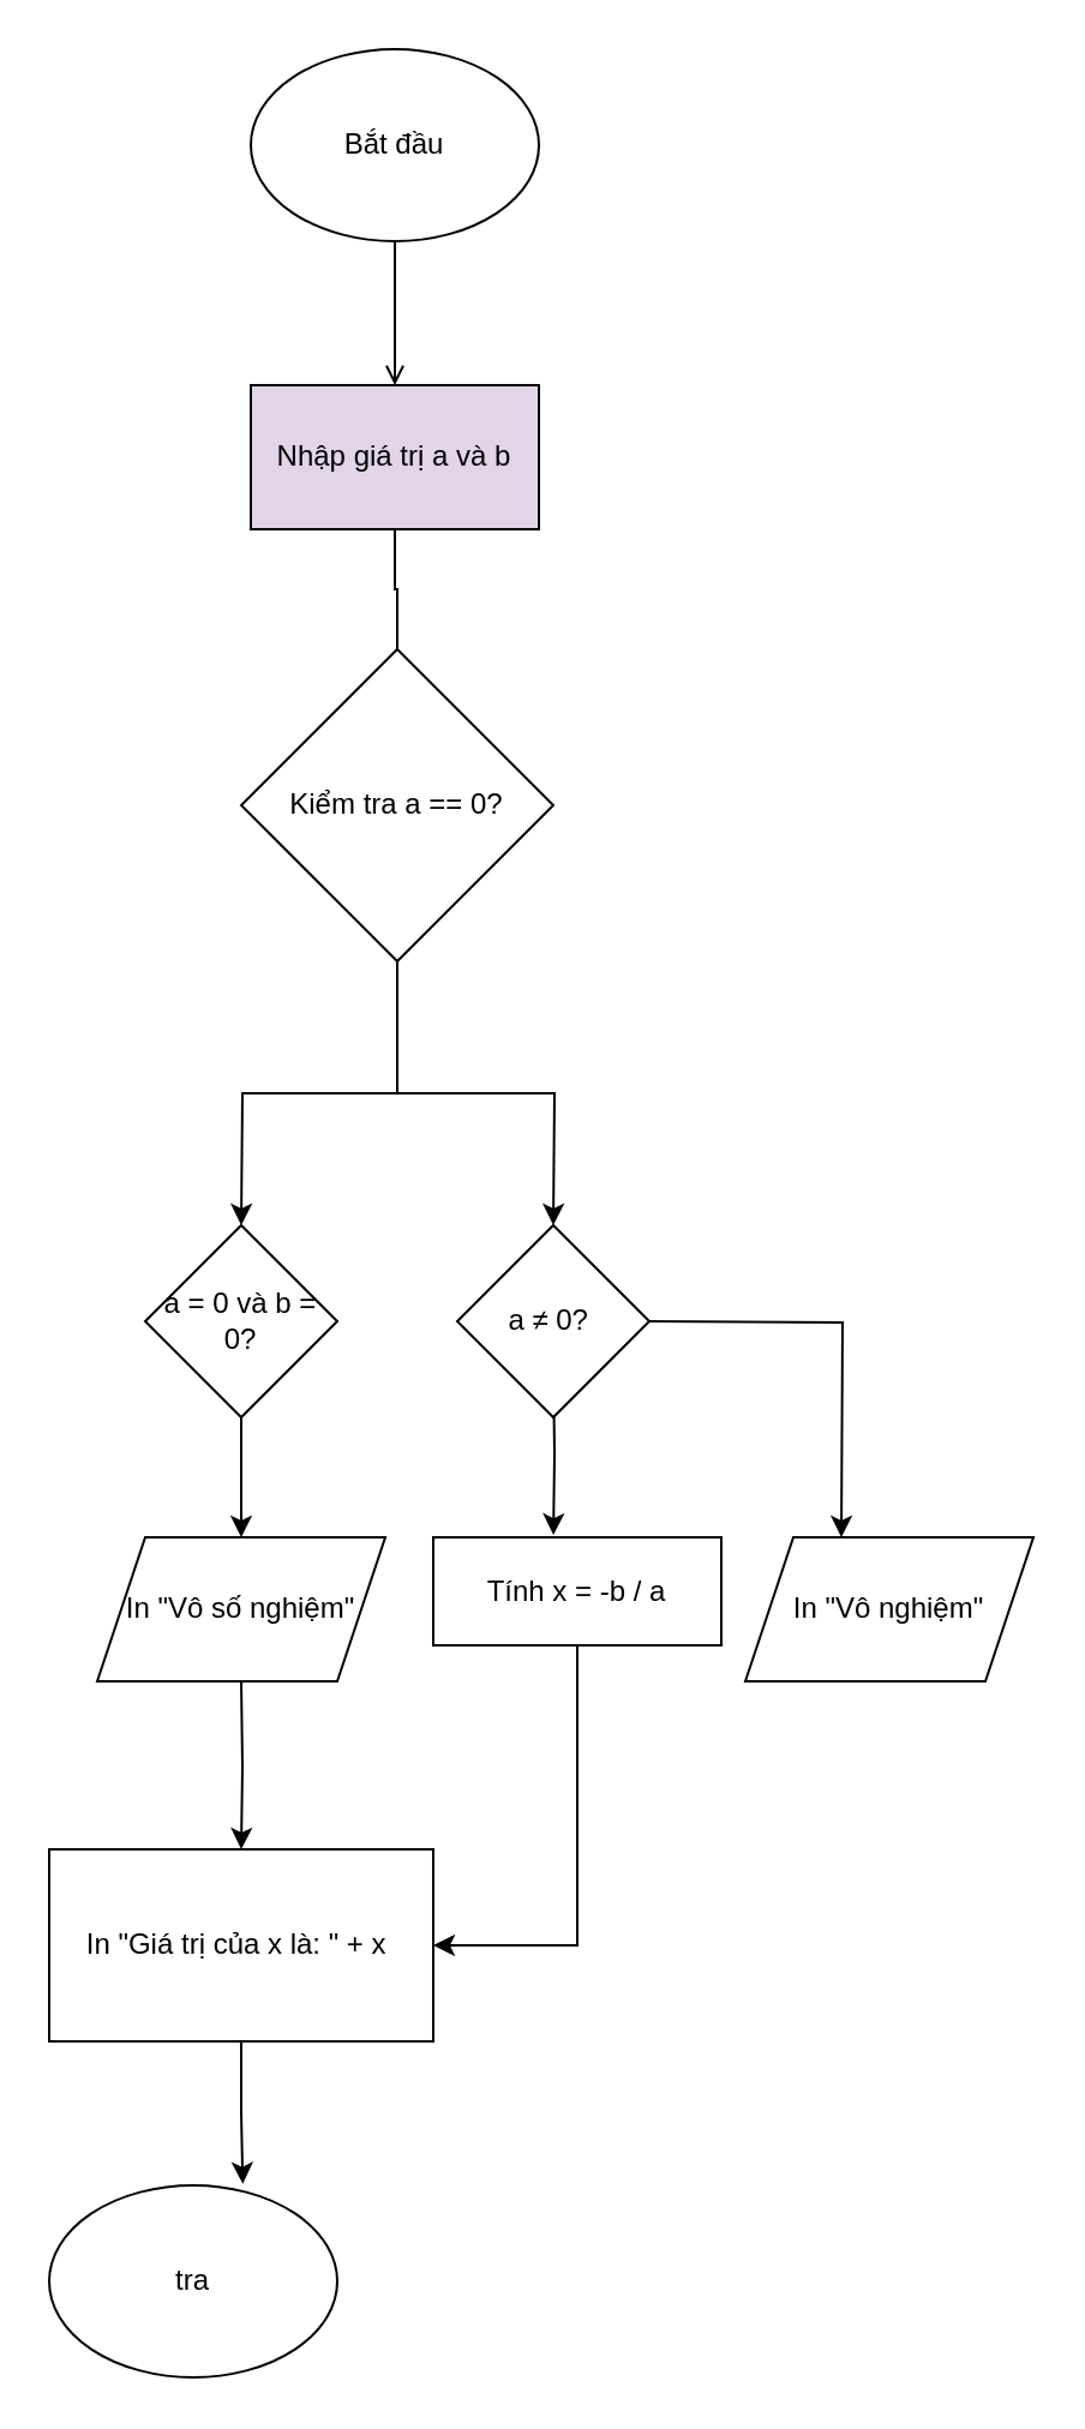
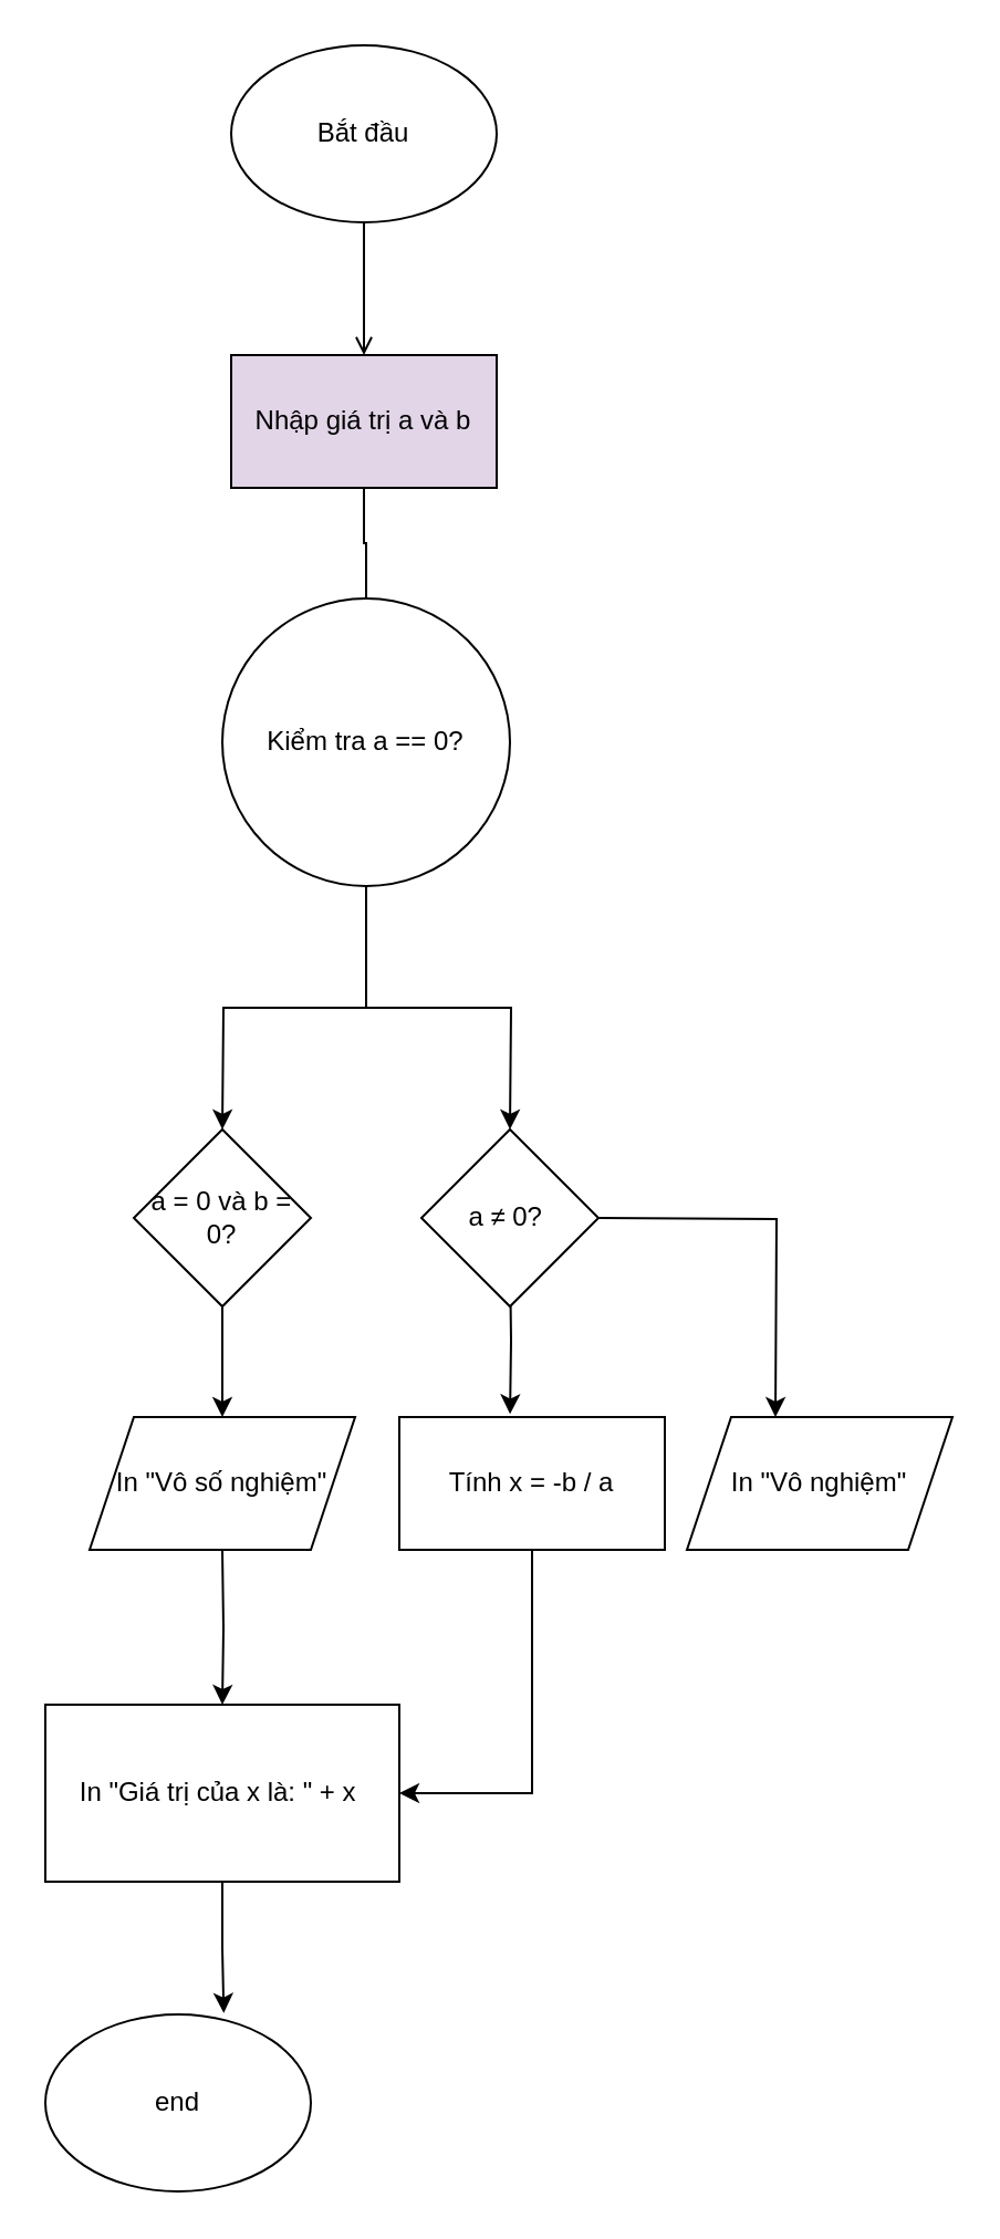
- <mxCell id="8" value="Kiểm tra a == 0?" style="rhombus;whiteSpace=wrap;html=1;" parent="1" vertex="1"><mxGeometry x="100" y="270" width="130" height="130" as="geometry" /></mxCell>
+ <mxCell id="8" value="Kiểm tra a == 0?" style="ellipse;whiteSpace=wrap;html=1;" parent="1" vertex="1"><mxGeometry x="100" y="270" width="130" height="130" as="geometry" /></mxCell>
- <mxCell id="11" value="Tính x = -b / a" style="rounded=0;whiteSpace=wrap;html=1;" parent="1" vertex="1"><mxGeometry x="180" y="640" width="120" height="45" as="geometry" /></mxCell>
+ <mxCell id="11" value="Tính x = -b / a" style="rounded=0;whiteSpace=wrap;html=1;" parent="1" vertex="1"><mxGeometry x="180" y="640" width="120" height="60" as="geometry" /></mxCell>
- <mxCell id="14" value="tra" style="ellipse;whiteSpace=wrap;html=1;" parent="1" vertex="1"><mxGeometry x="20" y="910" width="120" height="80" as="geometry" /></mxCell>
+ <mxCell id="14" value="end" style="ellipse;whiteSpace=wrap;html=1;" parent="1" vertex="1"><mxGeometry x="20" y="910" width="120" height="80" as="geometry" /></mxCell>
